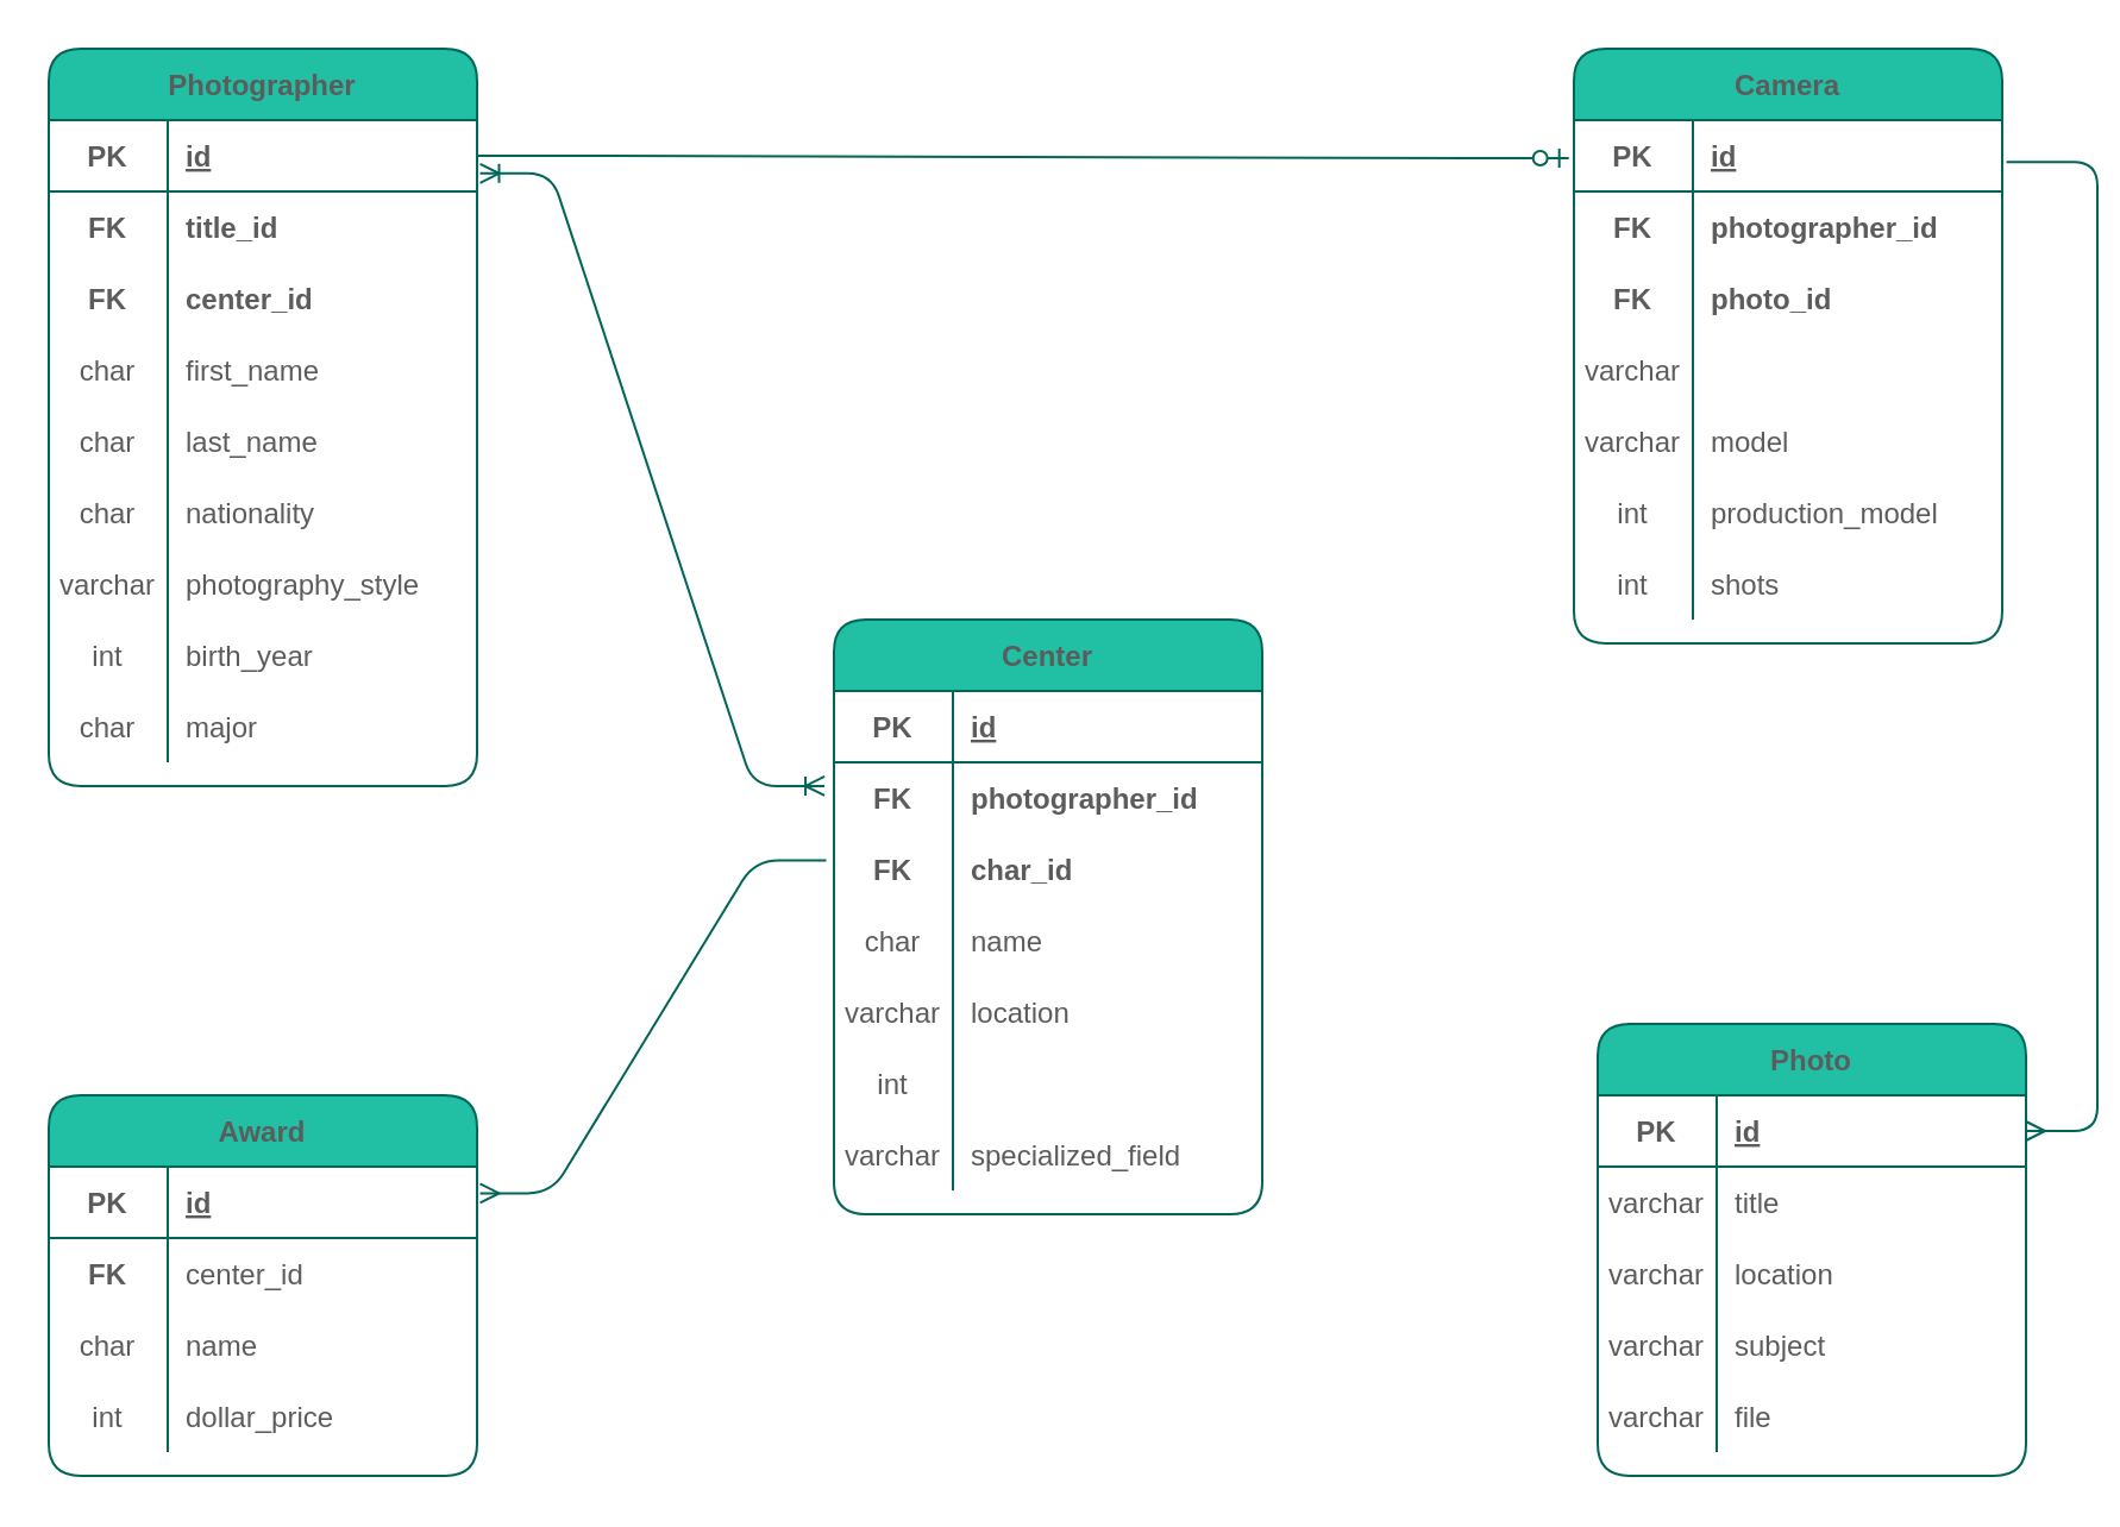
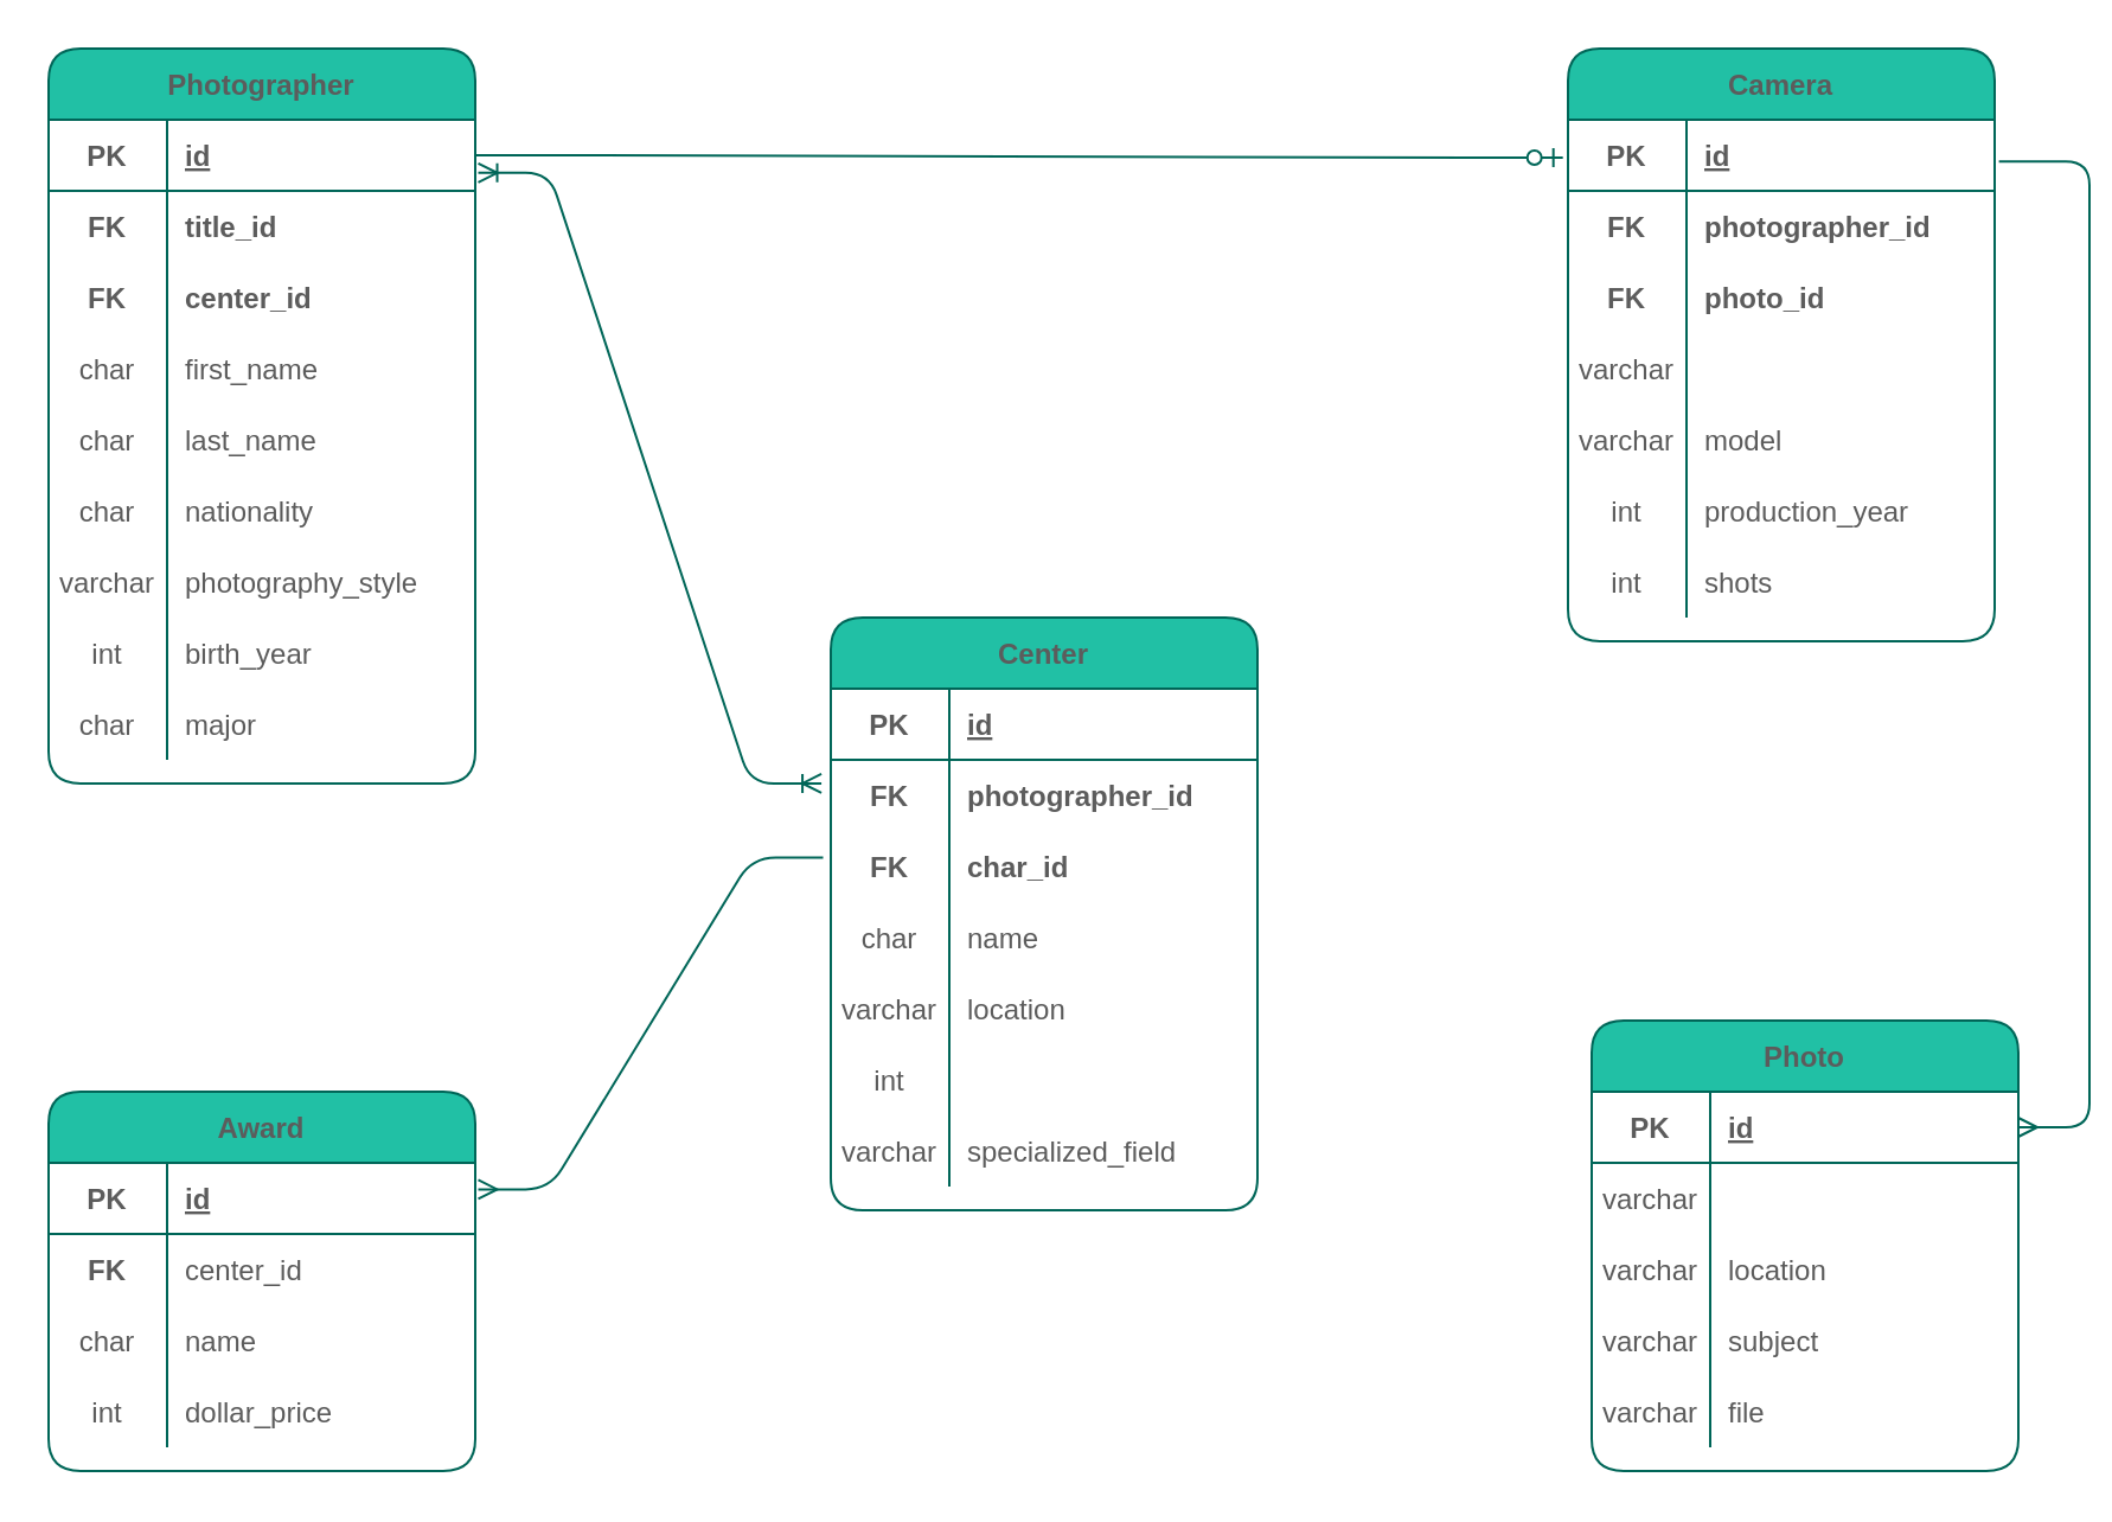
- <mxCell id="47" value="production_model" style="shape=partialRectangle;connectable=0;fillColor=none;top=0;left=0;bottom=0;right=0;align=left;spacingLeft=6;overflow=hidden;strokeColor=#006658;fontColor=#5C5C5C;rounded=1;" parent="45" vertex="1"><mxGeometry x="50" width="130" height="30" as="geometry"><mxRectangle width="130" height="30" as="alternateBounds" /></mxGeometry></mxCell>
+ <mxCell id="47" value="production_year" style="shape=partialRectangle;connectable=0;fillColor=none;top=0;left=0;bottom=0;right=0;align=left;spacingLeft=6;overflow=hidden;strokeColor=#006658;fontColor=#5C5C5C;rounded=1;" parent="45" vertex="1"><mxGeometry x="50" width="130" height="30" as="geometry"><mxRectangle width="130" height="30" as="alternateBounds" /></mxGeometry></mxCell>
- <mxCell id="78" value="title" style="shape=partialRectangle;connectable=0;fillColor=none;top=0;left=0;bottom=0;right=0;align=left;spacingLeft=6;overflow=hidden;strokeColor=#006658;fontColor=#5C5C5C;rounded=1;" parent="76" vertex="1"><mxGeometry x="50" width="130" height="30" as="geometry"><mxRectangle width="130" height="30" as="alternateBounds" /></mxGeometry></mxCell>
